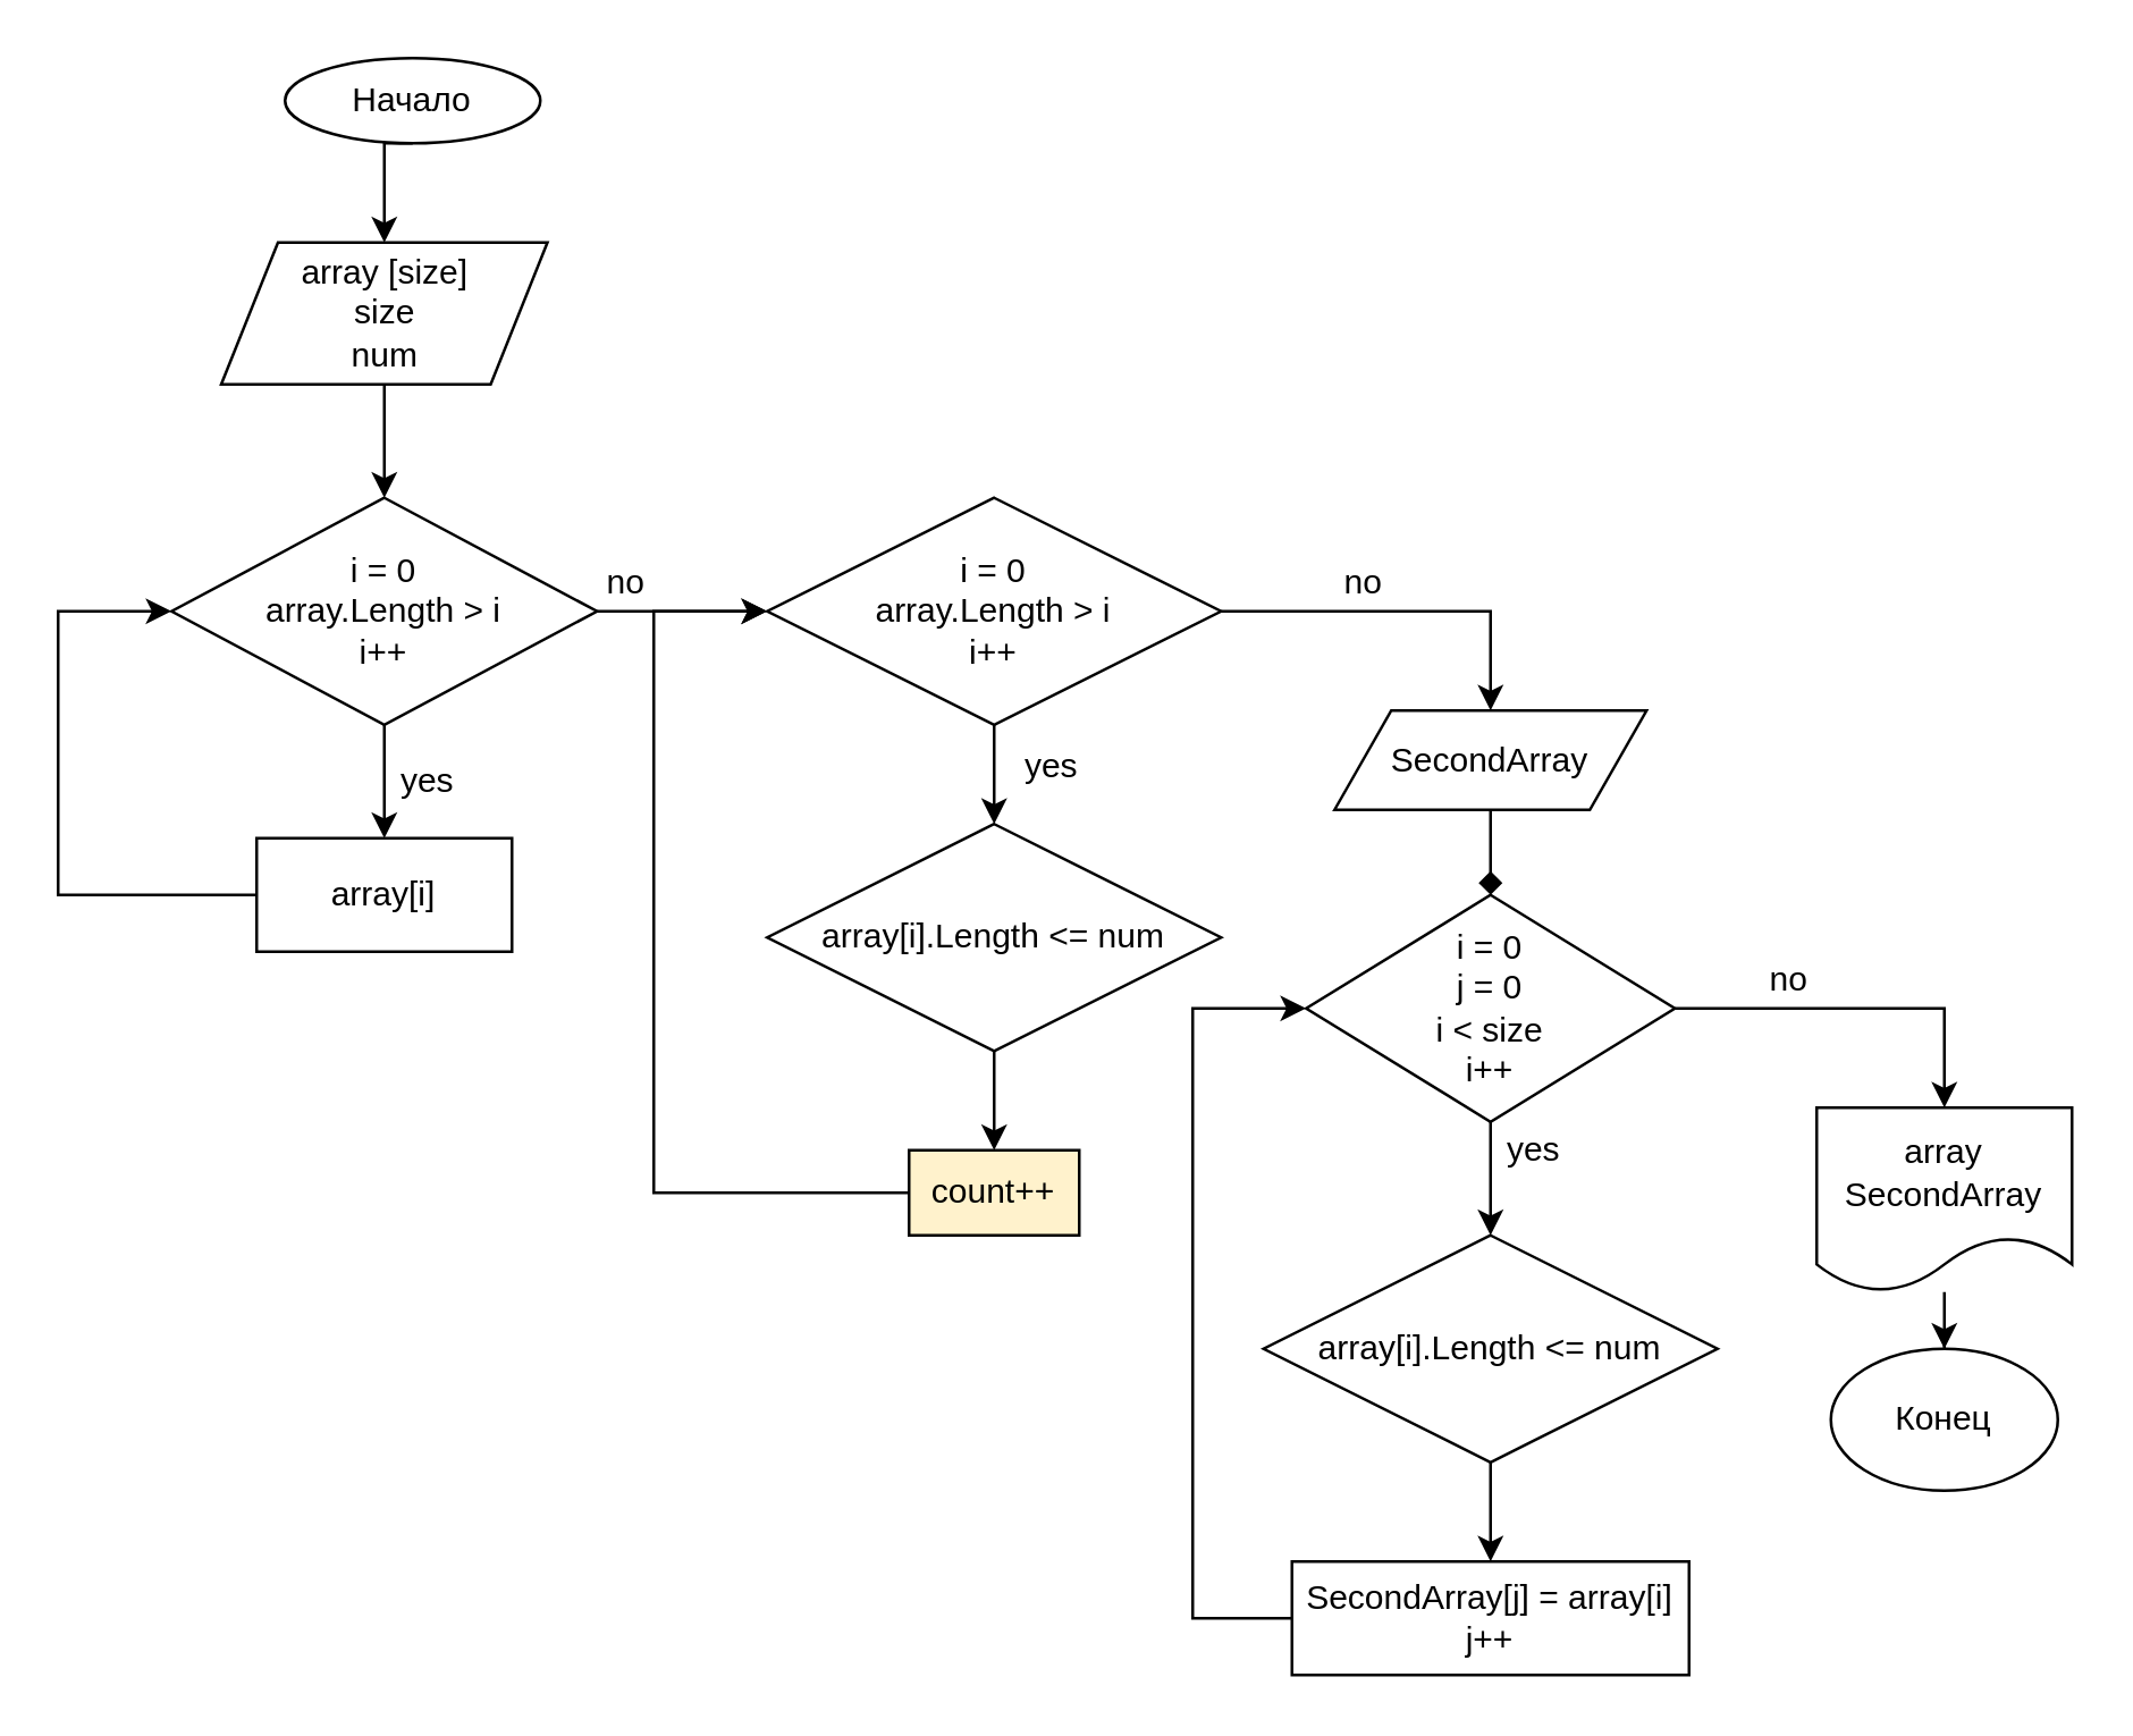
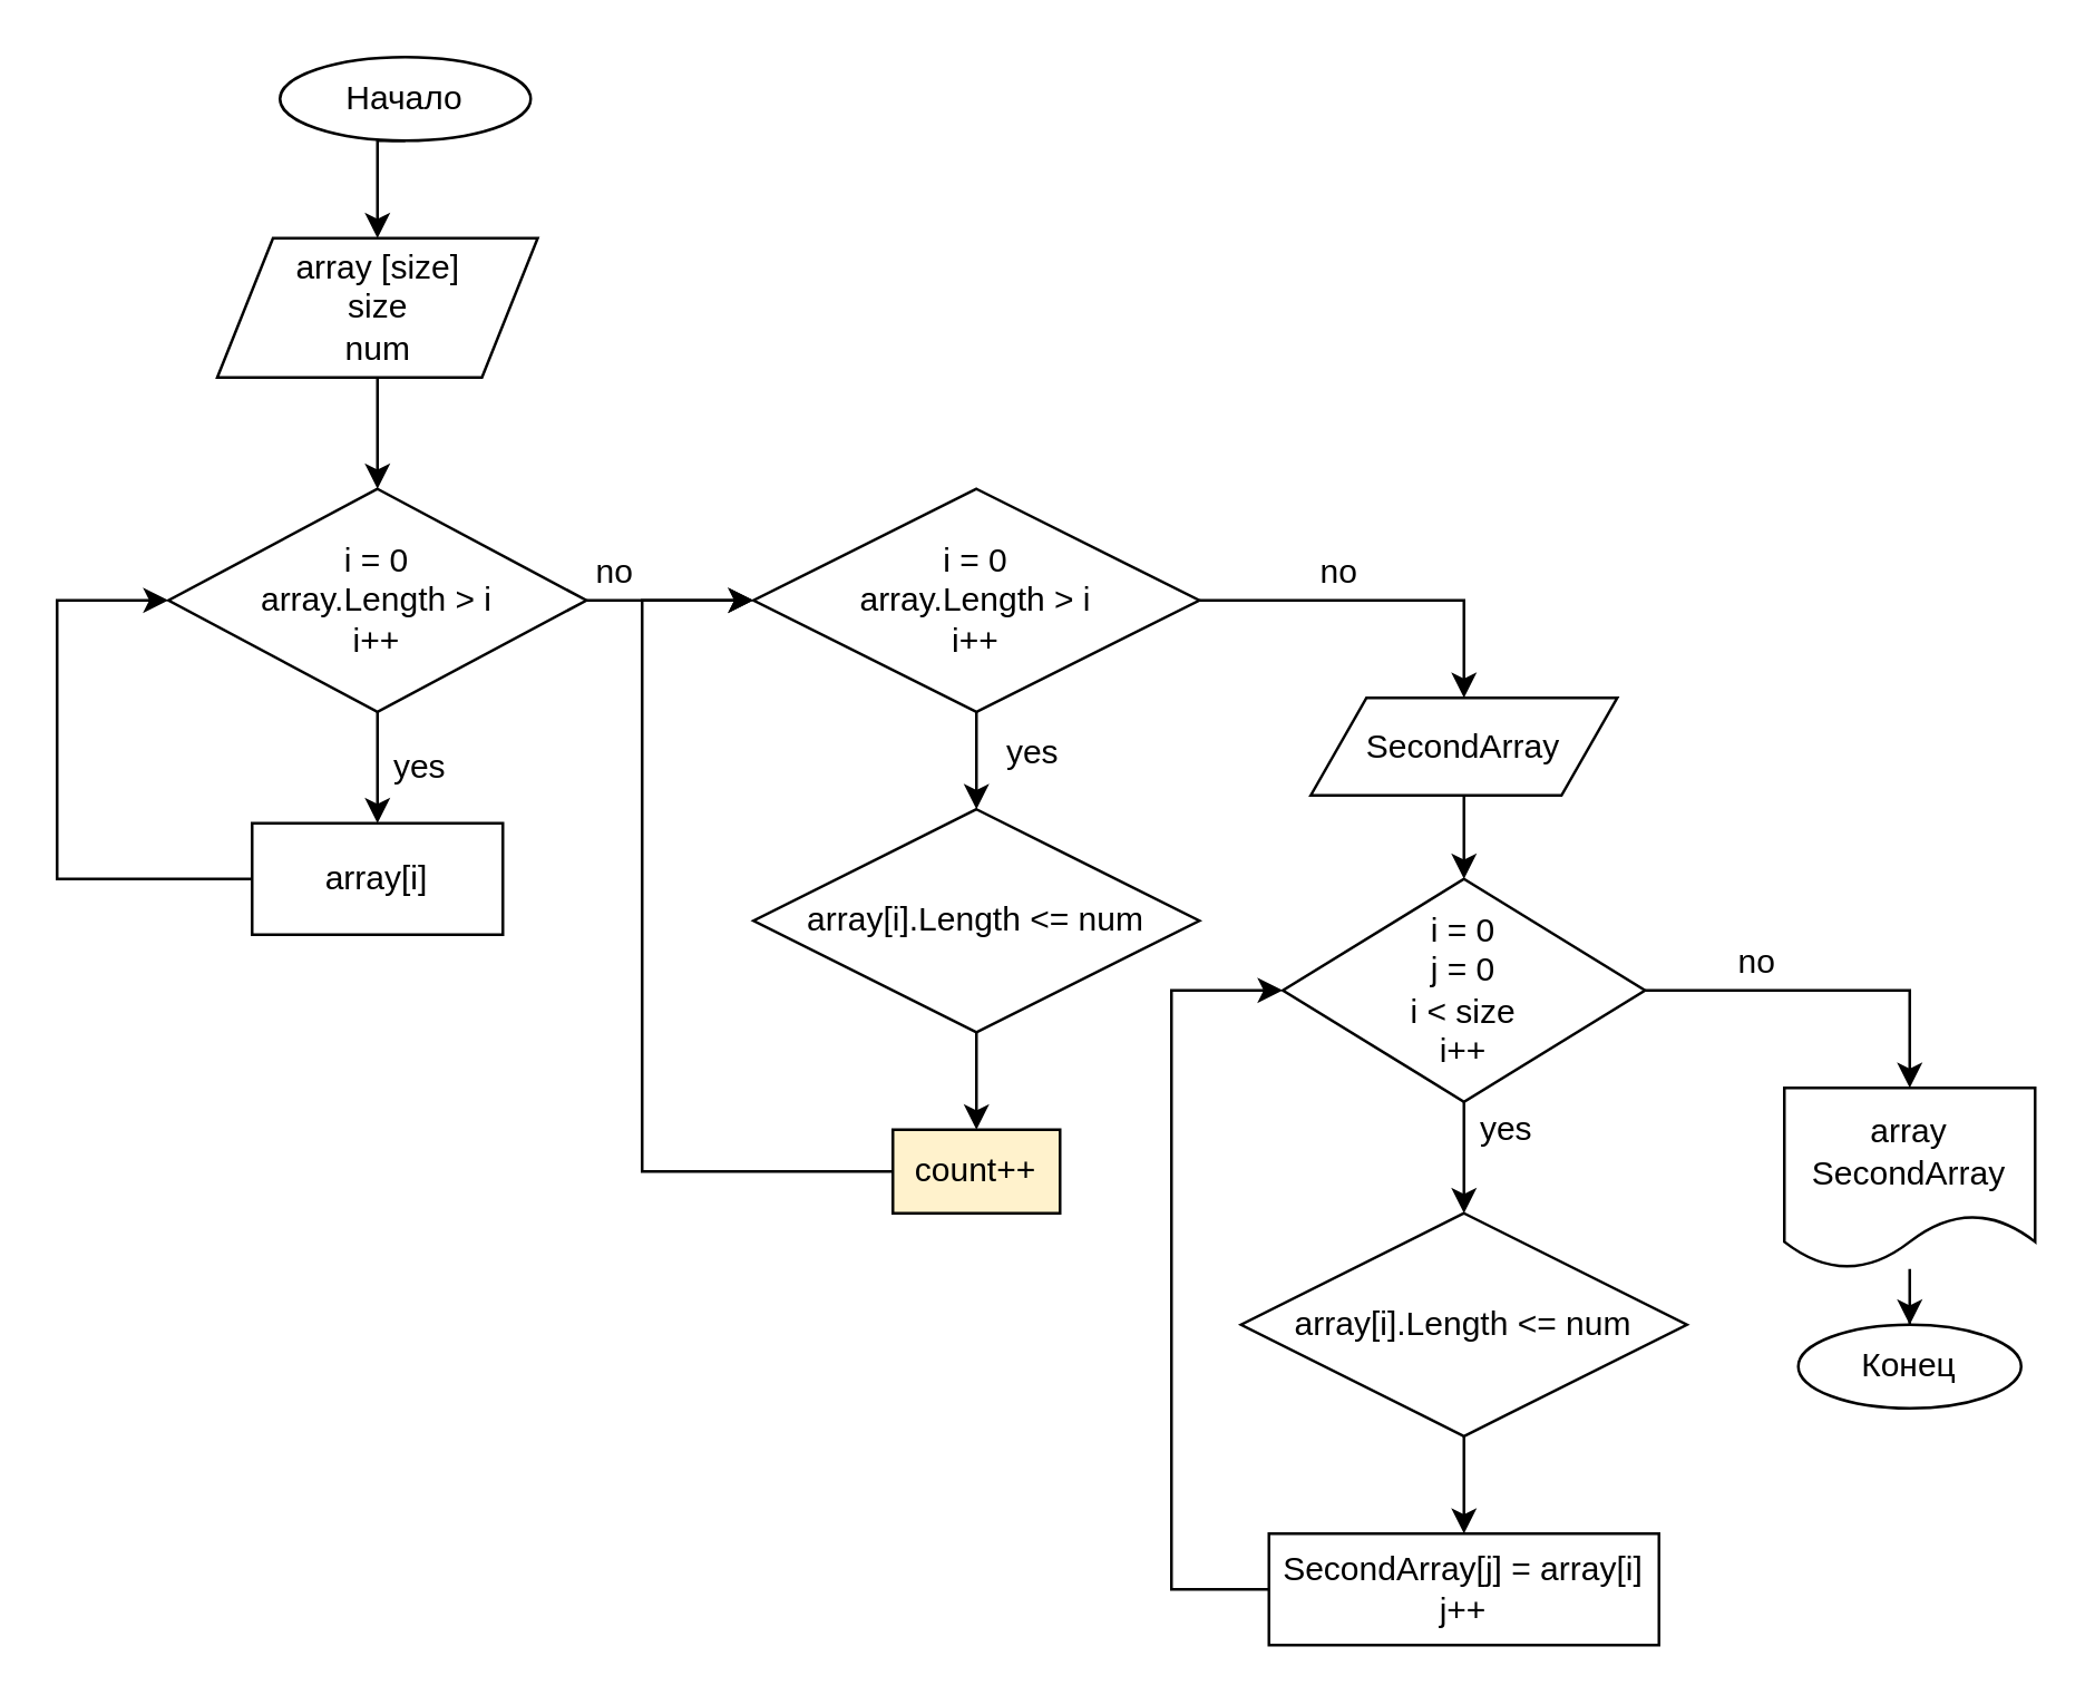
- <mxCell id="21" style="edgeStyle=orthogonalEdgeStyle;rounded=0;orthogonalLoop=1;jettySize=auto;html=1;exitX=0.5;exitY=1;exitDx=0;exitDy=0;entryX=0.5;entryY=0;entryDx=0;entryDy=0;endArrow=diamond;" edge="1" parent="1" source="22" target="26"><mxGeometry relative="1" as="geometry" /></mxCell>
+ <mxCell id="21" style="edgeStyle=orthogonalEdgeStyle;rounded=0;orthogonalLoop=1;jettySize=auto;html=1;exitX=0.5;exitY=1;exitDx=0;exitDy=0;entryX=0.5;entryY=0;entryDx=0;entryDy=0;" edge="1" parent="1" source="22" target="26"><mxGeometry relative="1" as="geometry" /></mxCell>
- <mxCell id="35" value="Конец" style="ellipse;whiteSpace=wrap;html=1;" vertex="1" parent="1"><mxGeometry x="645" y="475" width="80" height="50" as="geometry" /></mxCell>
+ <mxCell id="35" value="Конец" style="ellipse;whiteSpace=wrap;html=1;" vertex="1" parent="1"><mxGeometry x="645" y="475" width="80" height="30" as="geometry" /></mxCell>
